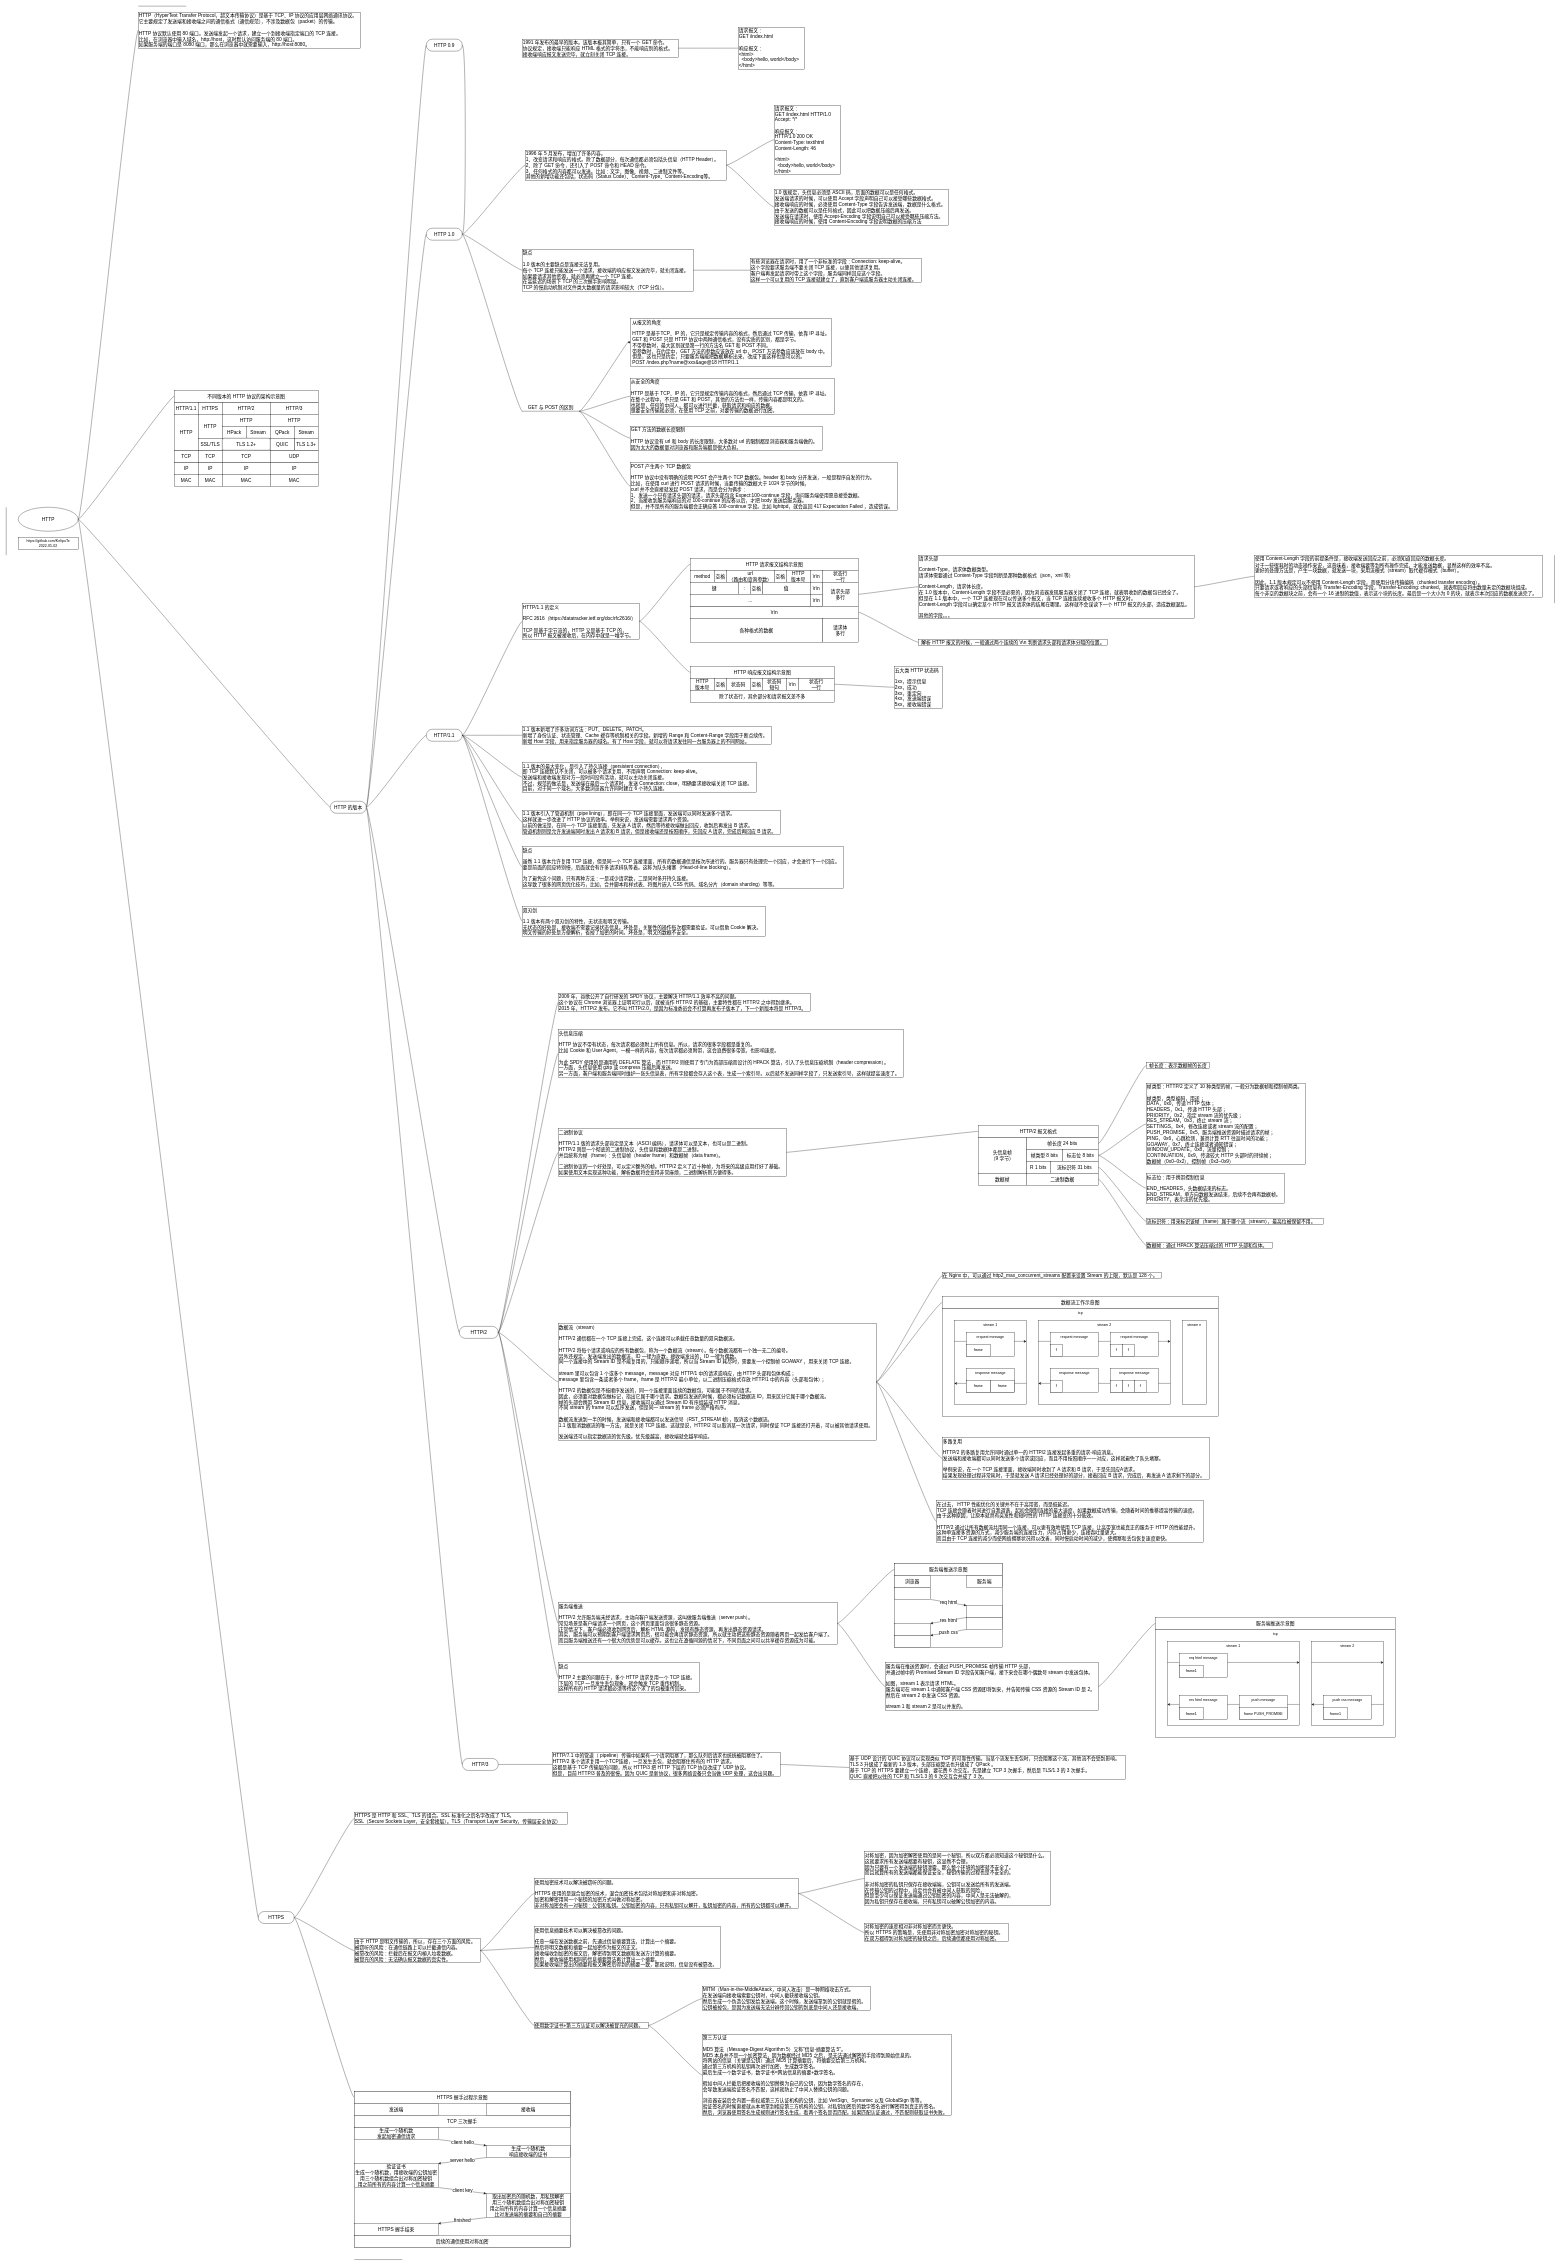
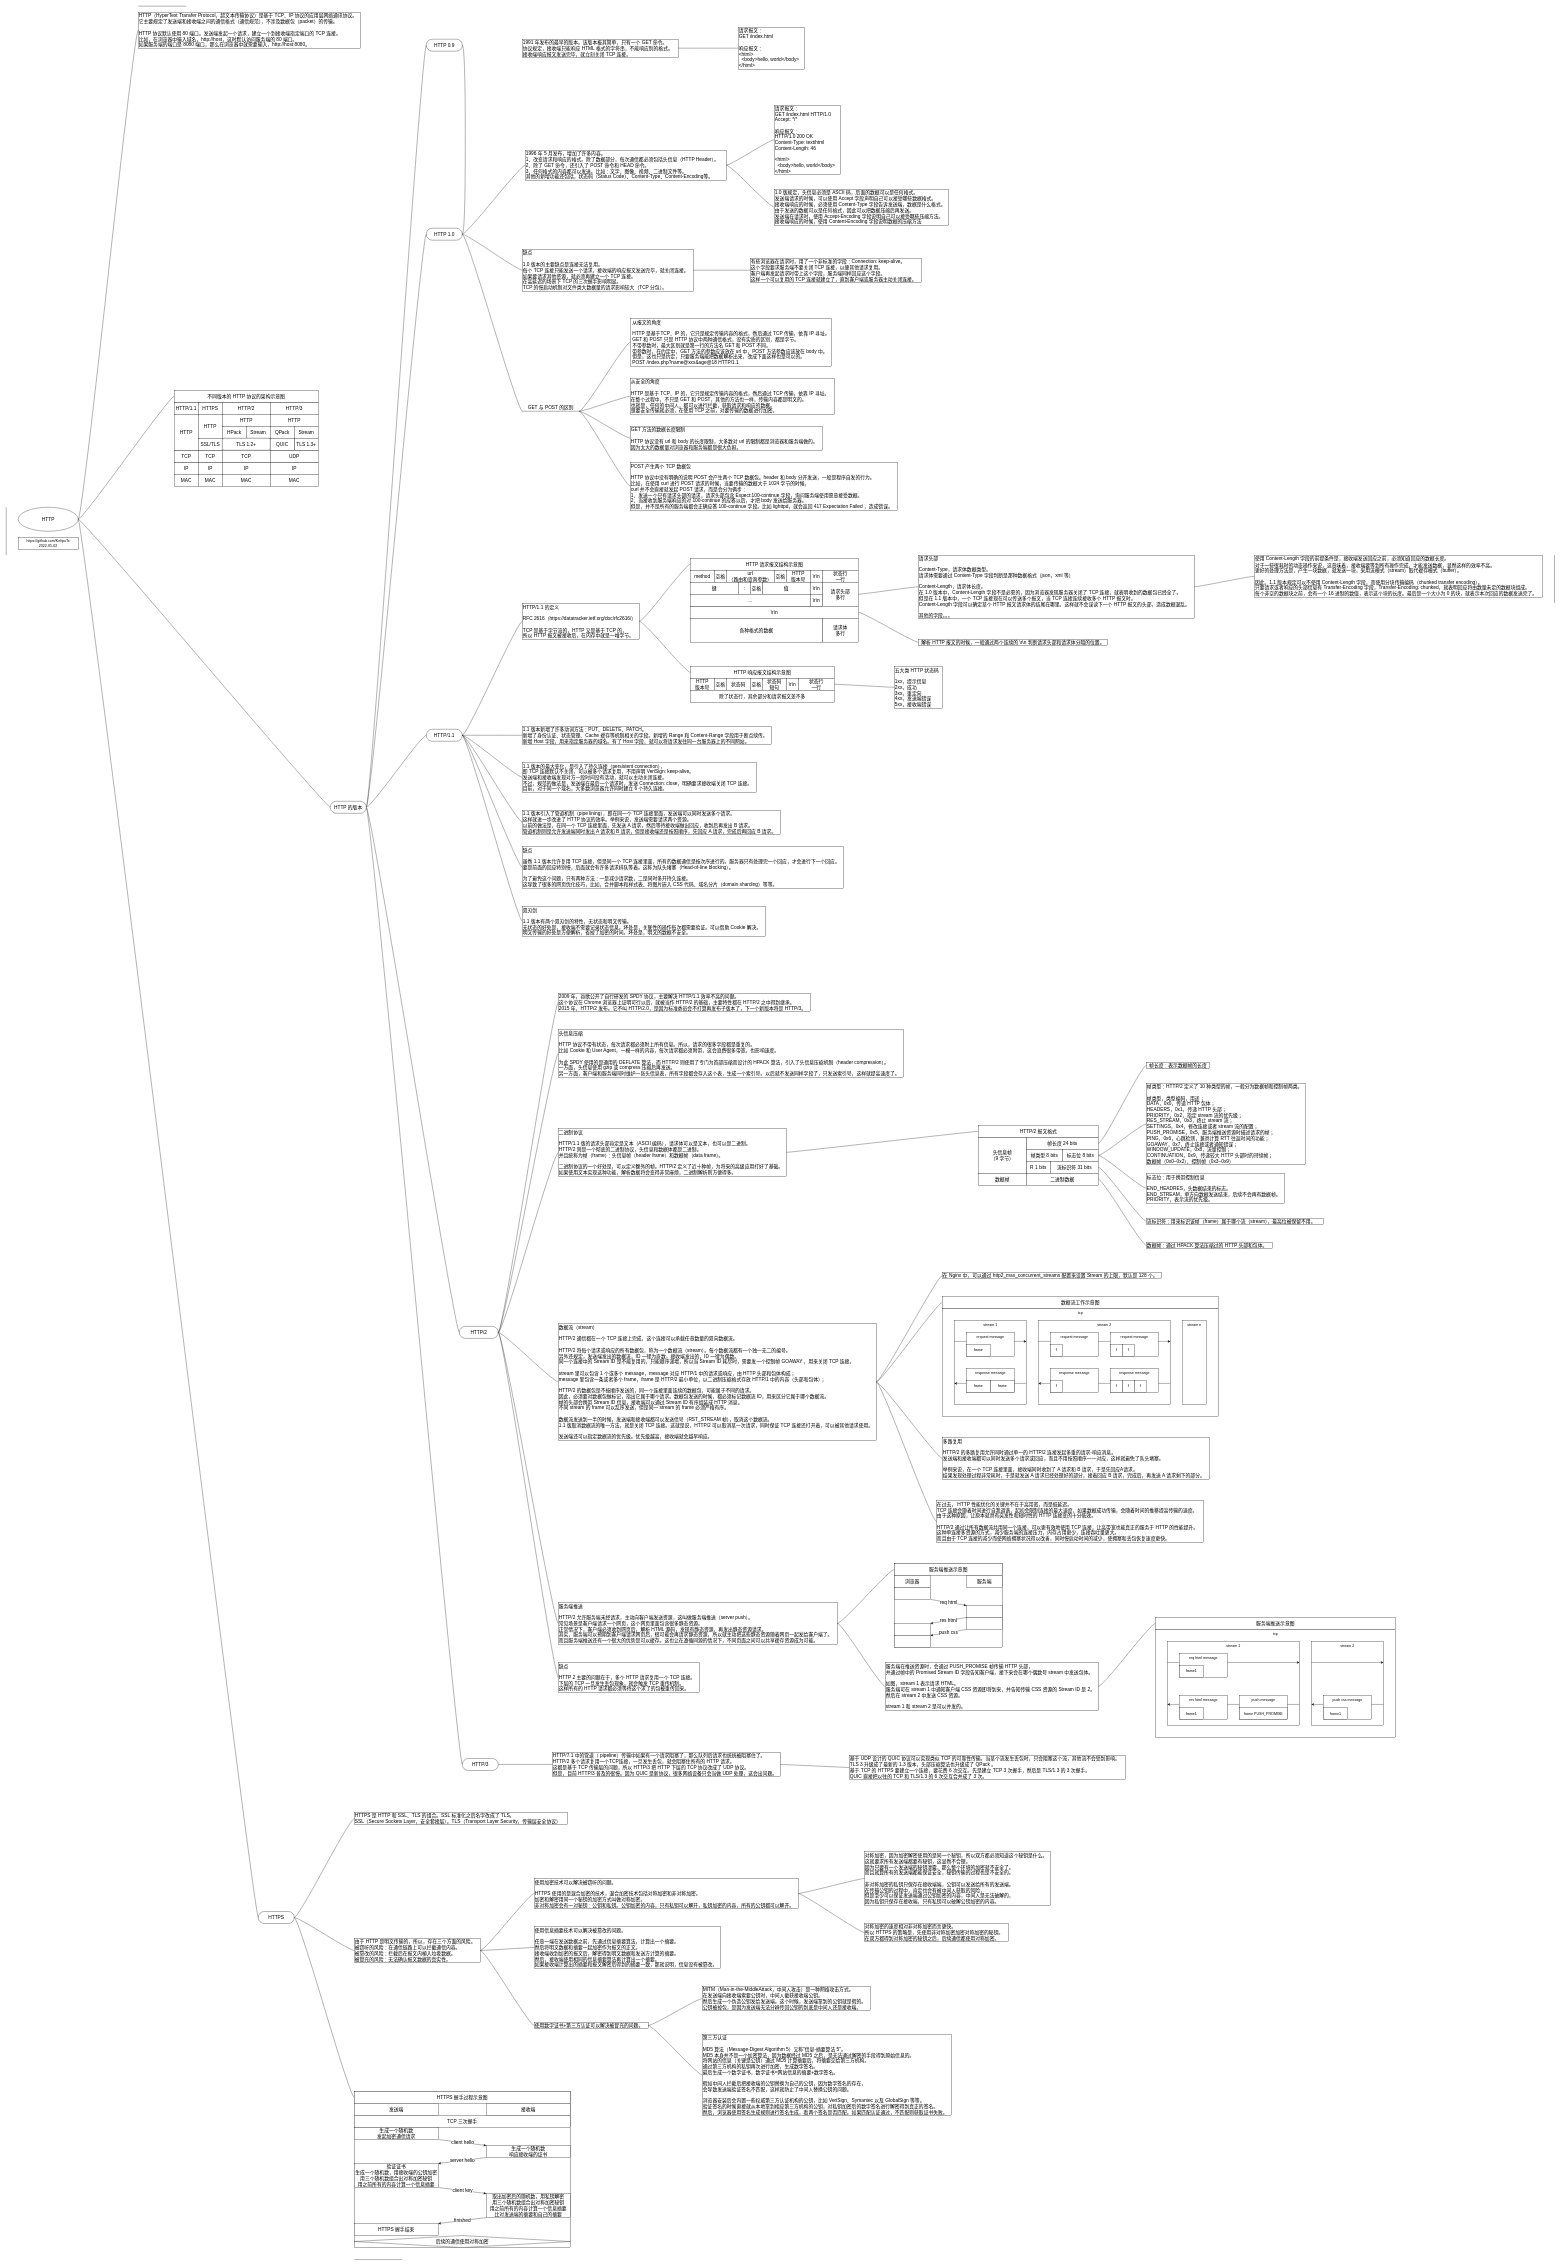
- <mxCell id="71" value="" style="edgeStyle=entityRelationEdgeStyle;startArrow=none;endArrow=diamond;segment=10;curved=1;rounded=0;fontSize=16;" parent="1" source="70" target="69" edge="1"><mxGeometry relative="1" as="geometry"><mxPoint x="3415" y="770" as="sourcePoint" /><mxPoint x="3455" y="750" as="targetPoint" /></mxGeometry></mxCell>
+ <mxCell id="71" value="" style="edgeStyle=entityRelationEdgeStyle;startArrow=none;endArrow=none;segment=10;curved=1;rounded=0;fontSize=16;" parent="1" source="70" target="69" edge="1"><mxGeometry relative="1" as="geometry"><mxPoint x="3415" y="770" as="sourcePoint" /><mxPoint x="3455" y="750" as="targetPoint" /></mxGeometry></mxCell>
- <mxCell id="82" value="&lt;div style=&quot;font-size: 16px&quot;&gt;1.1 版本的最大变化，是引入了持久连接（persistent connection），&lt;/div&gt;&lt;div style=&quot;font-size: 16px&quot;&gt;即 TCP 连接默认不关闭，可以被多个请求复用，不用声明 Connection: keep-alive。&lt;/div&gt;&lt;div style=&quot;font-size: 16px&quot;&gt;发送端和接收端发现对方一段时间没有活动，就可以主动关闭连接。&lt;/div&gt;&lt;div style=&quot;font-size: 16px&quot;&gt;不过，规范的做法是，发送端在最后一个请求时，发送 Connection: close，明确要求接收端关闭 TCP 连接。&lt;/div&gt;&lt;div style=&quot;font-size: 16px&quot;&gt;目前，对于同一个域名，大多数浏览器允许同时建立 6 个持久连接。&lt;/div&gt;" style="text;html=1;align=left;verticalAlign=middle;resizable=0;points=[];autosize=1;strokeColor=default;fillColor=none;fontSize=16;" parent="1" vertex="1"><mxGeometry x="1740" y="2540" width="780" height="100" as="geometry" /></mxCell>
+ <mxCell id="82" value="&lt;div style=&quot;font-size: 16px&quot;&gt;1.1 版本的最大变化，是引入了持久连接（persistent connection），&lt;/div&gt;&lt;div style=&quot;font-size: 16px&quot;&gt;即 TCP 连接默认不关闭，可以被多个请求复用，不用声明 VeriSign: keep-alive。&lt;/div&gt;&lt;div style=&quot;font-size: 16px&quot;&gt;发送端和接收端发现对方一段时间没有活动，就可以主动关闭连接。&lt;/div&gt;&lt;div style=&quot;font-size: 16px&quot;&gt;不过，规范的做法是，发送端在最后一个请求时，发送 Connection: close，明确要求接收端关闭 TCP 连接。&lt;/div&gt;&lt;div style=&quot;font-size: 16px&quot;&gt;目前，对于同一个域名，大多数浏览器允许同时建立 6 个持久连接。&lt;/div&gt;" style="text;html=1;align=left;verticalAlign=middle;resizable=0;points=[];autosize=1;strokeColor=default;fillColor=none;fontSize=16;" parent="1" vertex="1"><mxGeometry x="1740" y="2540" width="780" height="100" as="geometry" /></mxCell>
- <mxCell id="254" value="&lt;span&gt;后续的通信使用对称加密&lt;/span&gt;" style="rounded=0;whiteSpace=wrap;html=1;fontSize=16;strokeColor=default;fillColor=default;" parent="236" vertex="1"><mxGeometry y="480" width="720" height="40" as="geometry" /></mxCell>
+ <mxCell id="254" value="&lt;span&gt;后续的通信使用对称加密&lt;/span&gt;" style="rhombus;whiteSpace=wrap;html=1;fontSize=16;strokeColor=default;fillColor=default;" parent="236" vertex="1"><mxGeometry y="480" width="720" height="40" as="geometry" /></mxCell>
